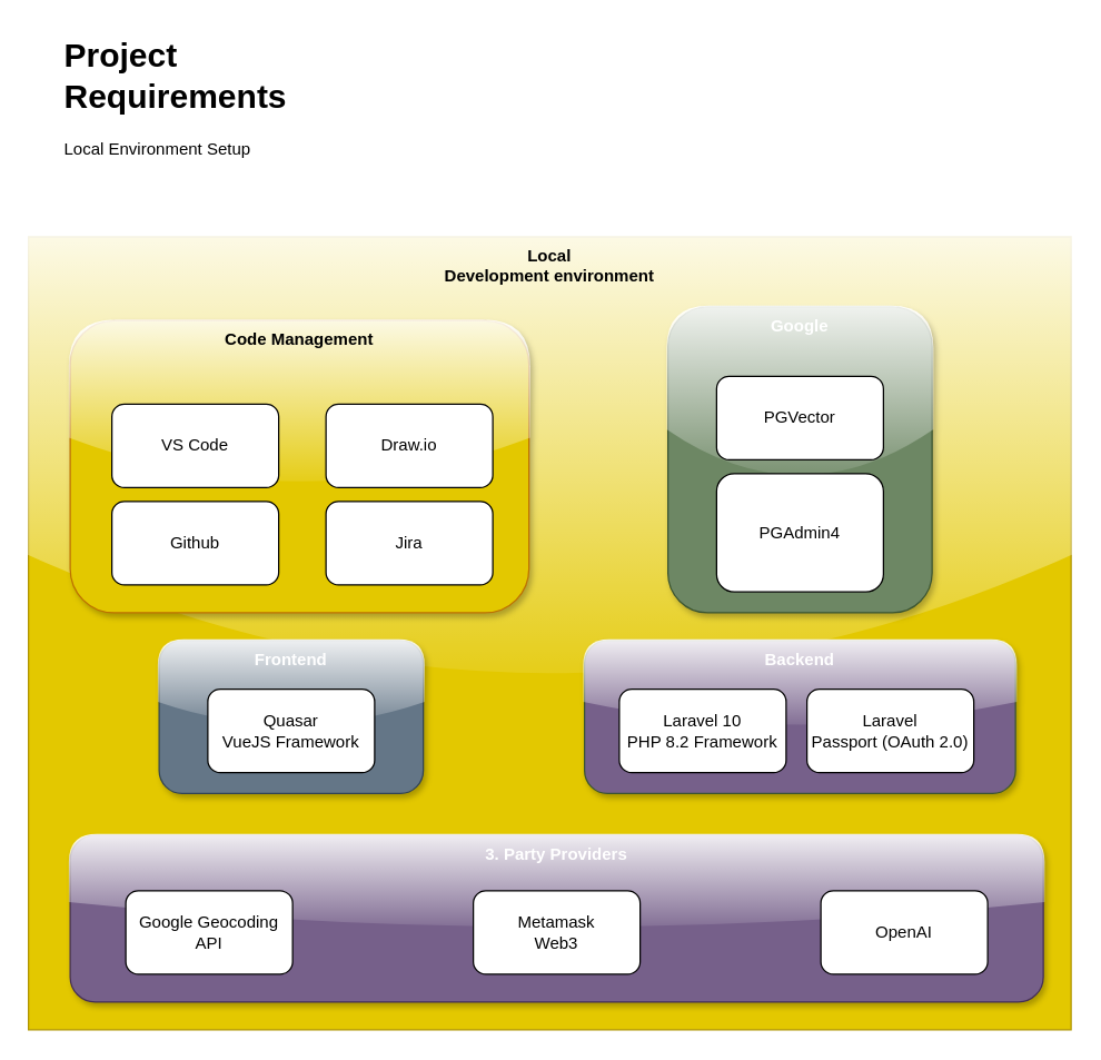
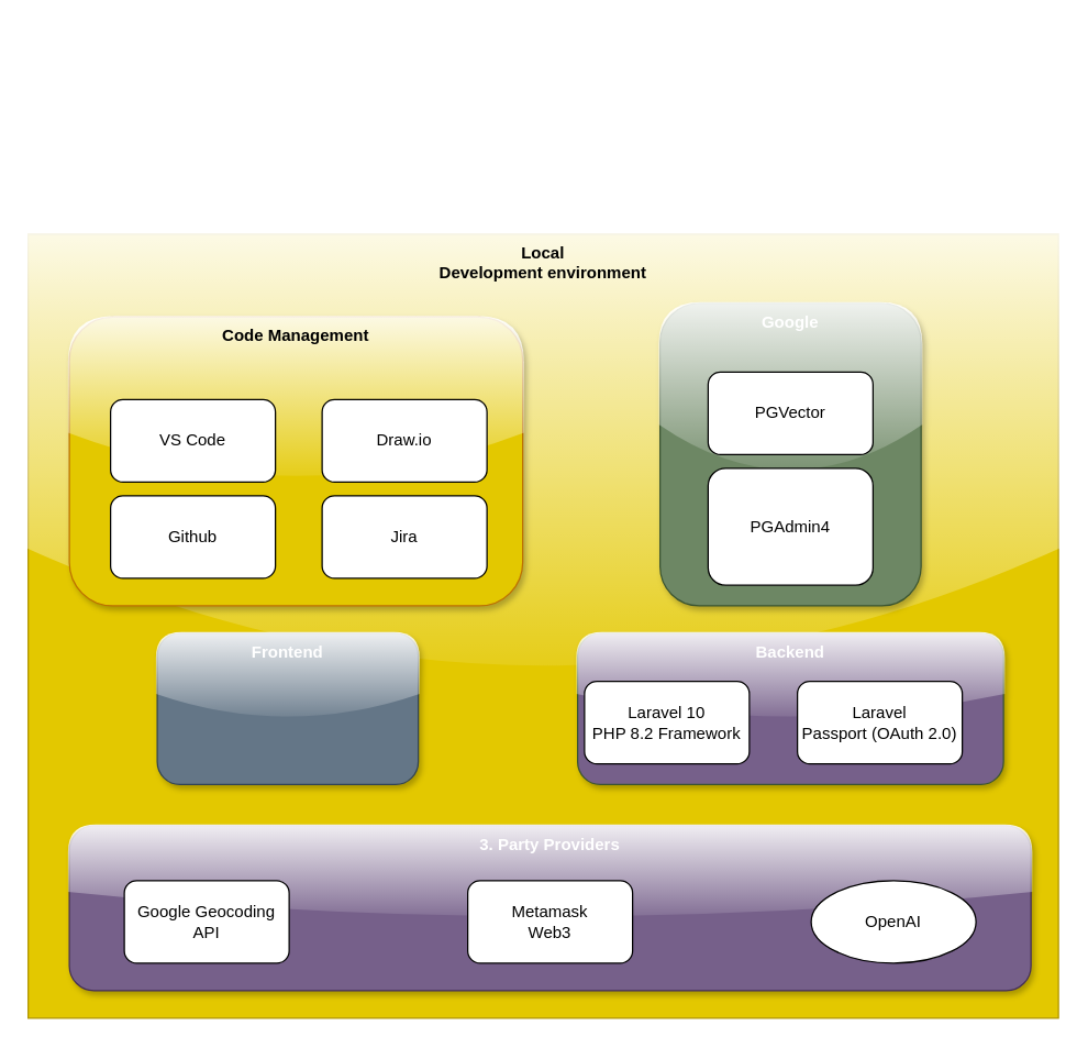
- <mxCell id="15" value="&lt;h1&gt;Project Requirements&lt;/h1&gt;&lt;p&gt;Local Environment Setup&lt;/p&gt;" style="text;html=1;strokeColor=none;fillColor=none;spacing=5;spacingTop=-20;whiteSpace=wrap;overflow=hidden;rounded=0;" vertex="1" parent="1"><mxGeometry x="41" y="20" width="190" height="120" as="geometry" /></mxCell>
- <mxCell id="7" value="Quasar&lt;br&gt;VueJS Framework" style="rounded=1;whiteSpace=wrap;html=1;" vertex="1" parent="1"><mxGeometry x="149" y="495" width="120" height="60" as="geometry" /></mxCell>
- <mxCell id="9" value="Laravel 10&lt;br&gt;PHP 8.2 Framework" style="rounded=1;whiteSpace=wrap;html=1;" vertex="1" parent="1"><mxGeometry x="445" y="495" width="120" height="60" as="geometry" /></mxCell>
+ <mxCell id="9" value="Laravel 10&lt;br&gt;PHP 8.2 Framework" style="rounded=1;whiteSpace=wrap;html=1;" vertex="1" parent="1"><mxGeometry x="425" y="495" width="120" height="60" as="geometry" /></mxCell>
- <mxCell id="14" value="OpenAI" style="rounded=1;whiteSpace=wrap;html=1;" vertex="1" parent="1"><mxGeometry x="590" y="640" width="120" height="60" as="geometry" /></mxCell>
+ <mxCell id="14" value="OpenAI" style="ellipse;whiteSpace=wrap;html=1;" vertex="1" parent="1"><mxGeometry x="590" y="640" width="120" height="60" as="geometry" /></mxCell>
